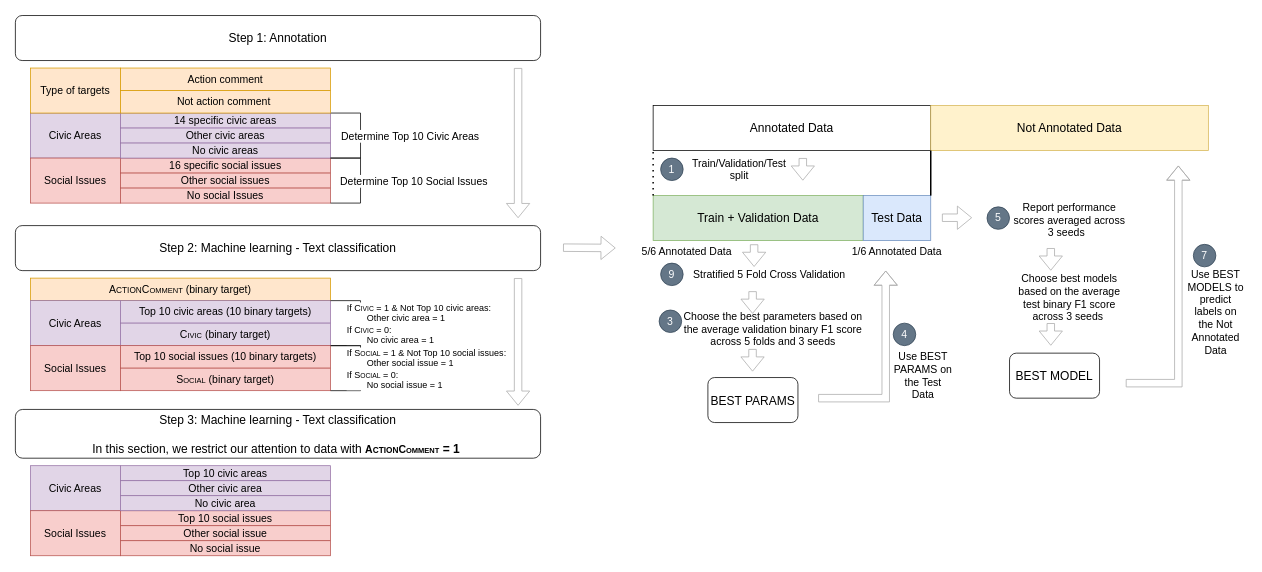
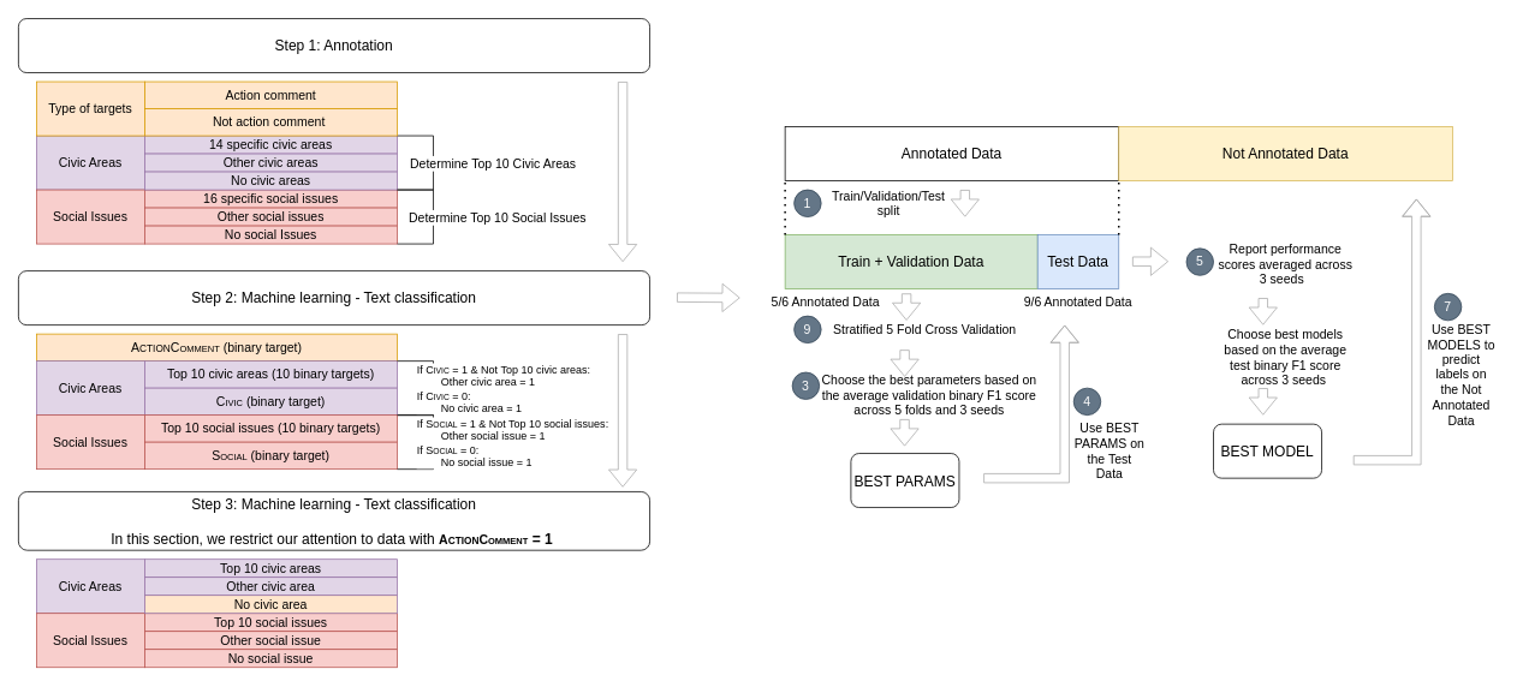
- <mxCell id="6" value="" style="endArrow=none;dashed=0;html=1;dashPattern=1 3;strokeWidth=2;rounded=0;exitX=1;exitY=0;exitDx=0;exitDy=0;entryX=1;entryY=1;entryDx=0;entryDy=0;fontSize=14;" parent="1" source="5" target="2" edge="1"><mxGeometry width="50" height="50" relative="1" as="geometry"><mxPoint x="1230" y="250" as="sourcePoint" /><mxPoint x="1240" y="190" as="targetPoint" /></mxGeometry></mxCell>
+ <mxCell id="6" value="" style="endArrow=none;dashed=1;html=1;dashPattern=1 3;strokeWidth=2;rounded=0;exitX=1;exitY=0;exitDx=0;exitDy=0;entryX=1;entryY=1;entryDx=0;entryDy=0;fontSize=14;" parent="1" source="5" target="2" edge="1"><mxGeometry width="50" height="50" relative="1" as="geometry"><mxPoint x="1230" y="250" as="sourcePoint" /><mxPoint x="1240" y="190" as="targetPoint" /></mxGeometry></mxCell>
- <mxCell id="8" value="1/6 Annotated Data" style="text;html=1;align=center;verticalAlign=middle;whiteSpace=wrap;rounded=0;fontSize=14;" parent="1" vertex="1"><mxGeometry x="1120" y="320" width="150" height="30" as="geometry" /></mxCell>
+ <mxCell id="8" value="9/6 Annotated Data" style="text;html=1;align=center;verticalAlign=middle;whiteSpace=wrap;rounded=0;fontSize=14;" parent="1" vertex="1"><mxGeometry x="1120" y="320" width="150" height="30" as="geometry" /></mxCell>
- <mxCell id="71" value="No civic area" style="rounded=0;whiteSpace=wrap;html=1;fillColor=#e1d5e7;strokeColor=#9673a6;fontSize=14;" parent="1" vertex="1"><mxGeometry x="160" y="660" width="280" height="20" as="geometry" /></mxCell>
+ <mxCell id="71" value="No civic area" style="rounded=0;whiteSpace=wrap;html=1;fillColor=#ffe6cc;strokeColor=#9673a6;fontSize=14;" parent="1" vertex="1"><mxGeometry x="160" y="660" width="280" height="20" as="geometry" /></mxCell>
